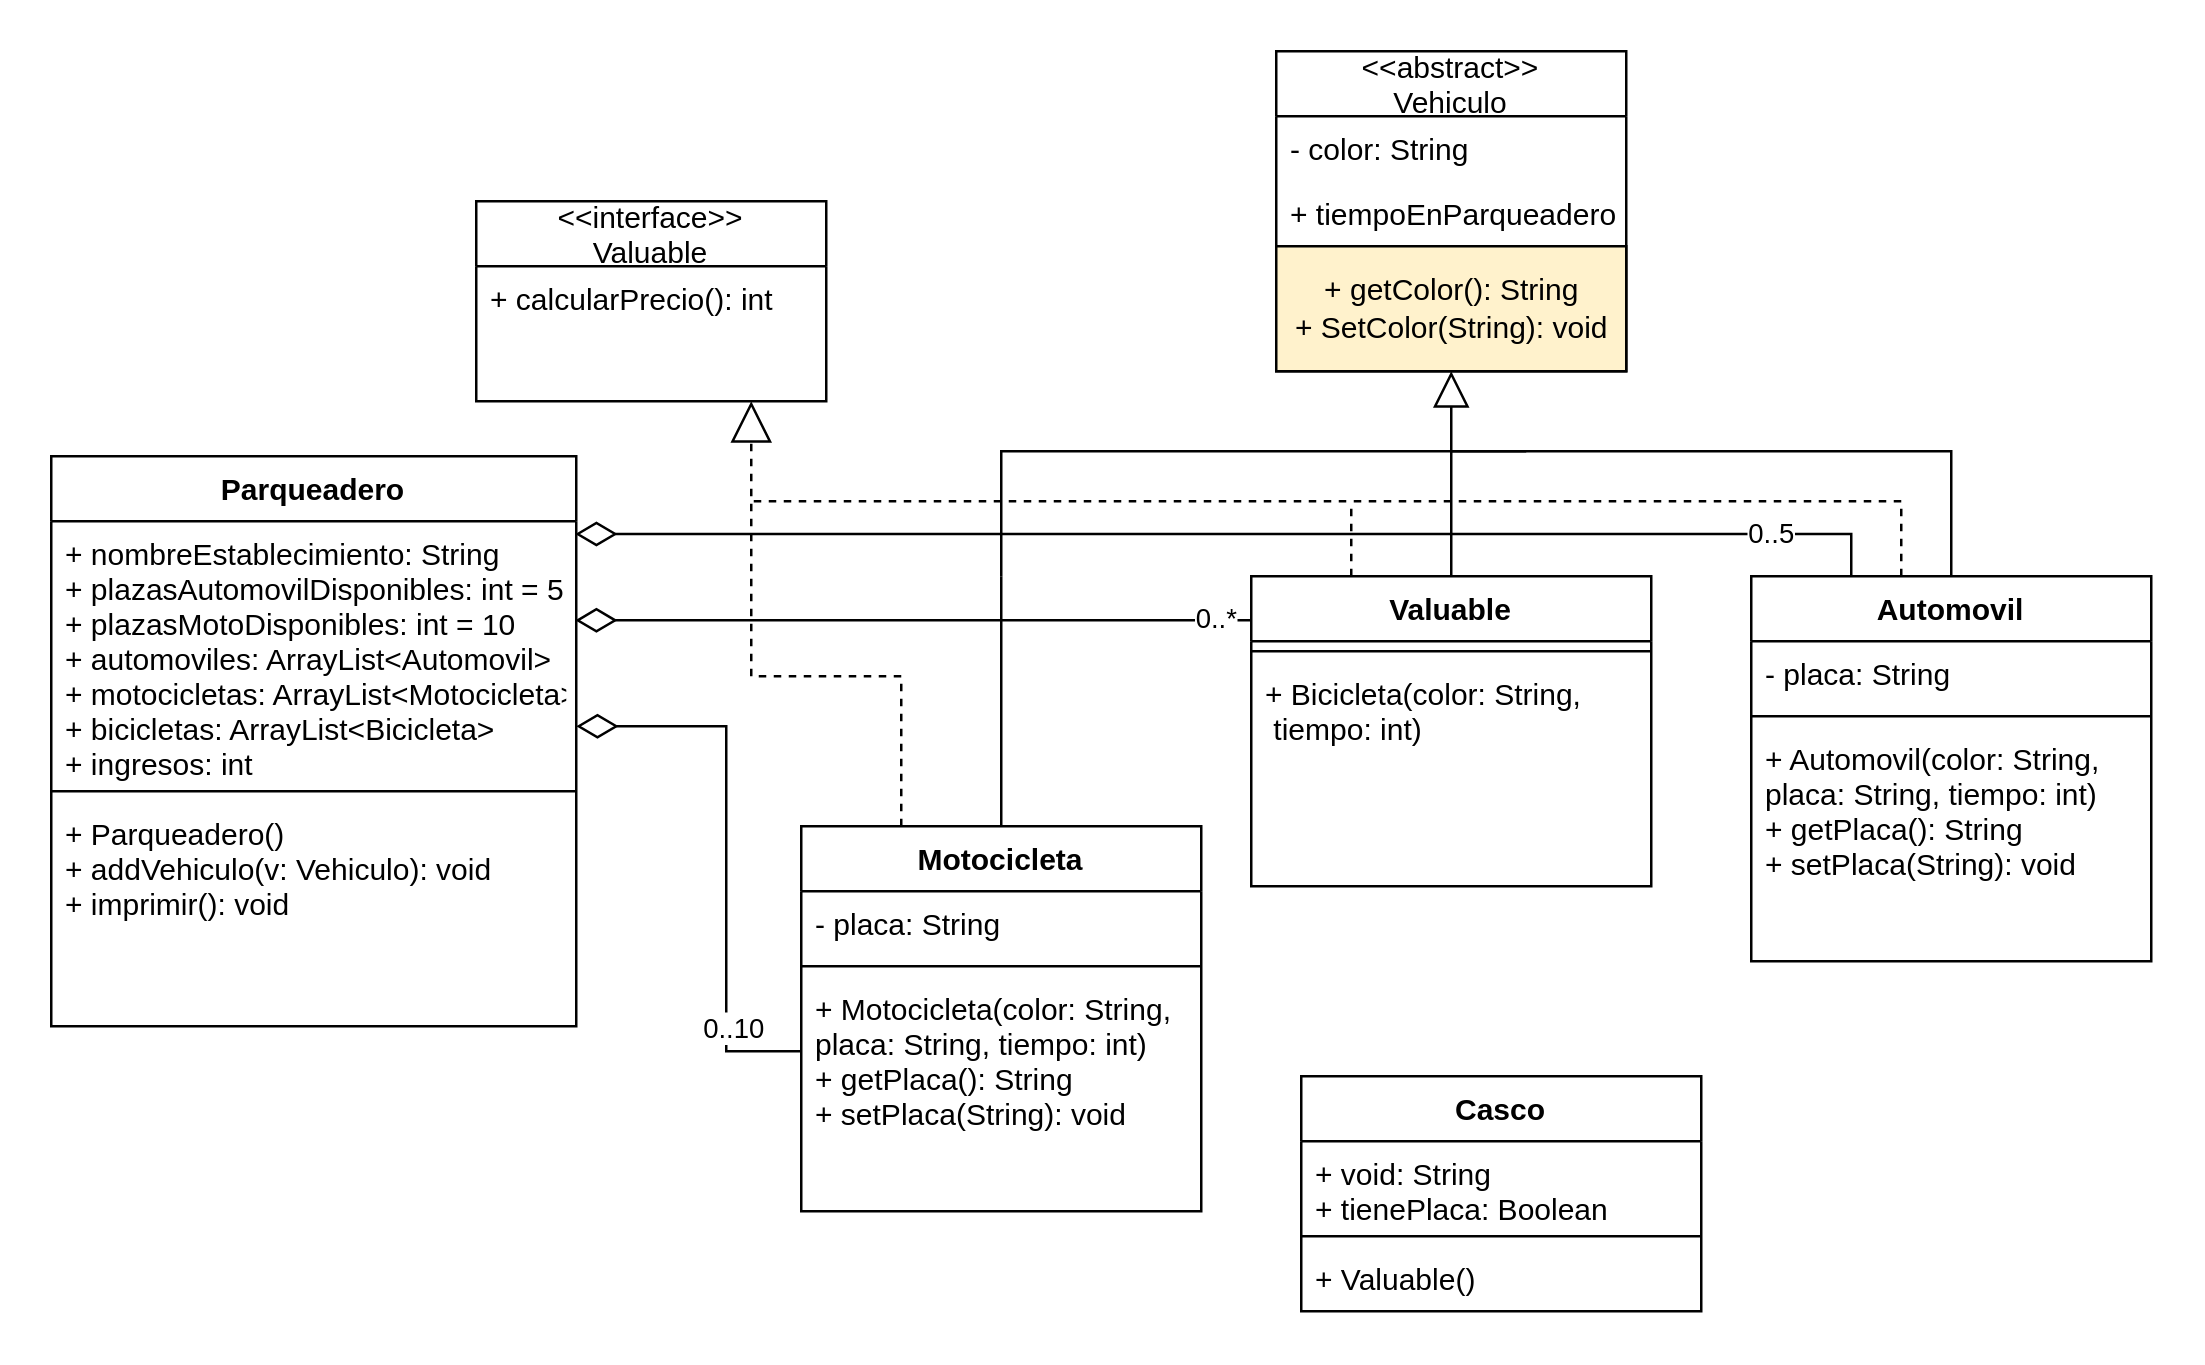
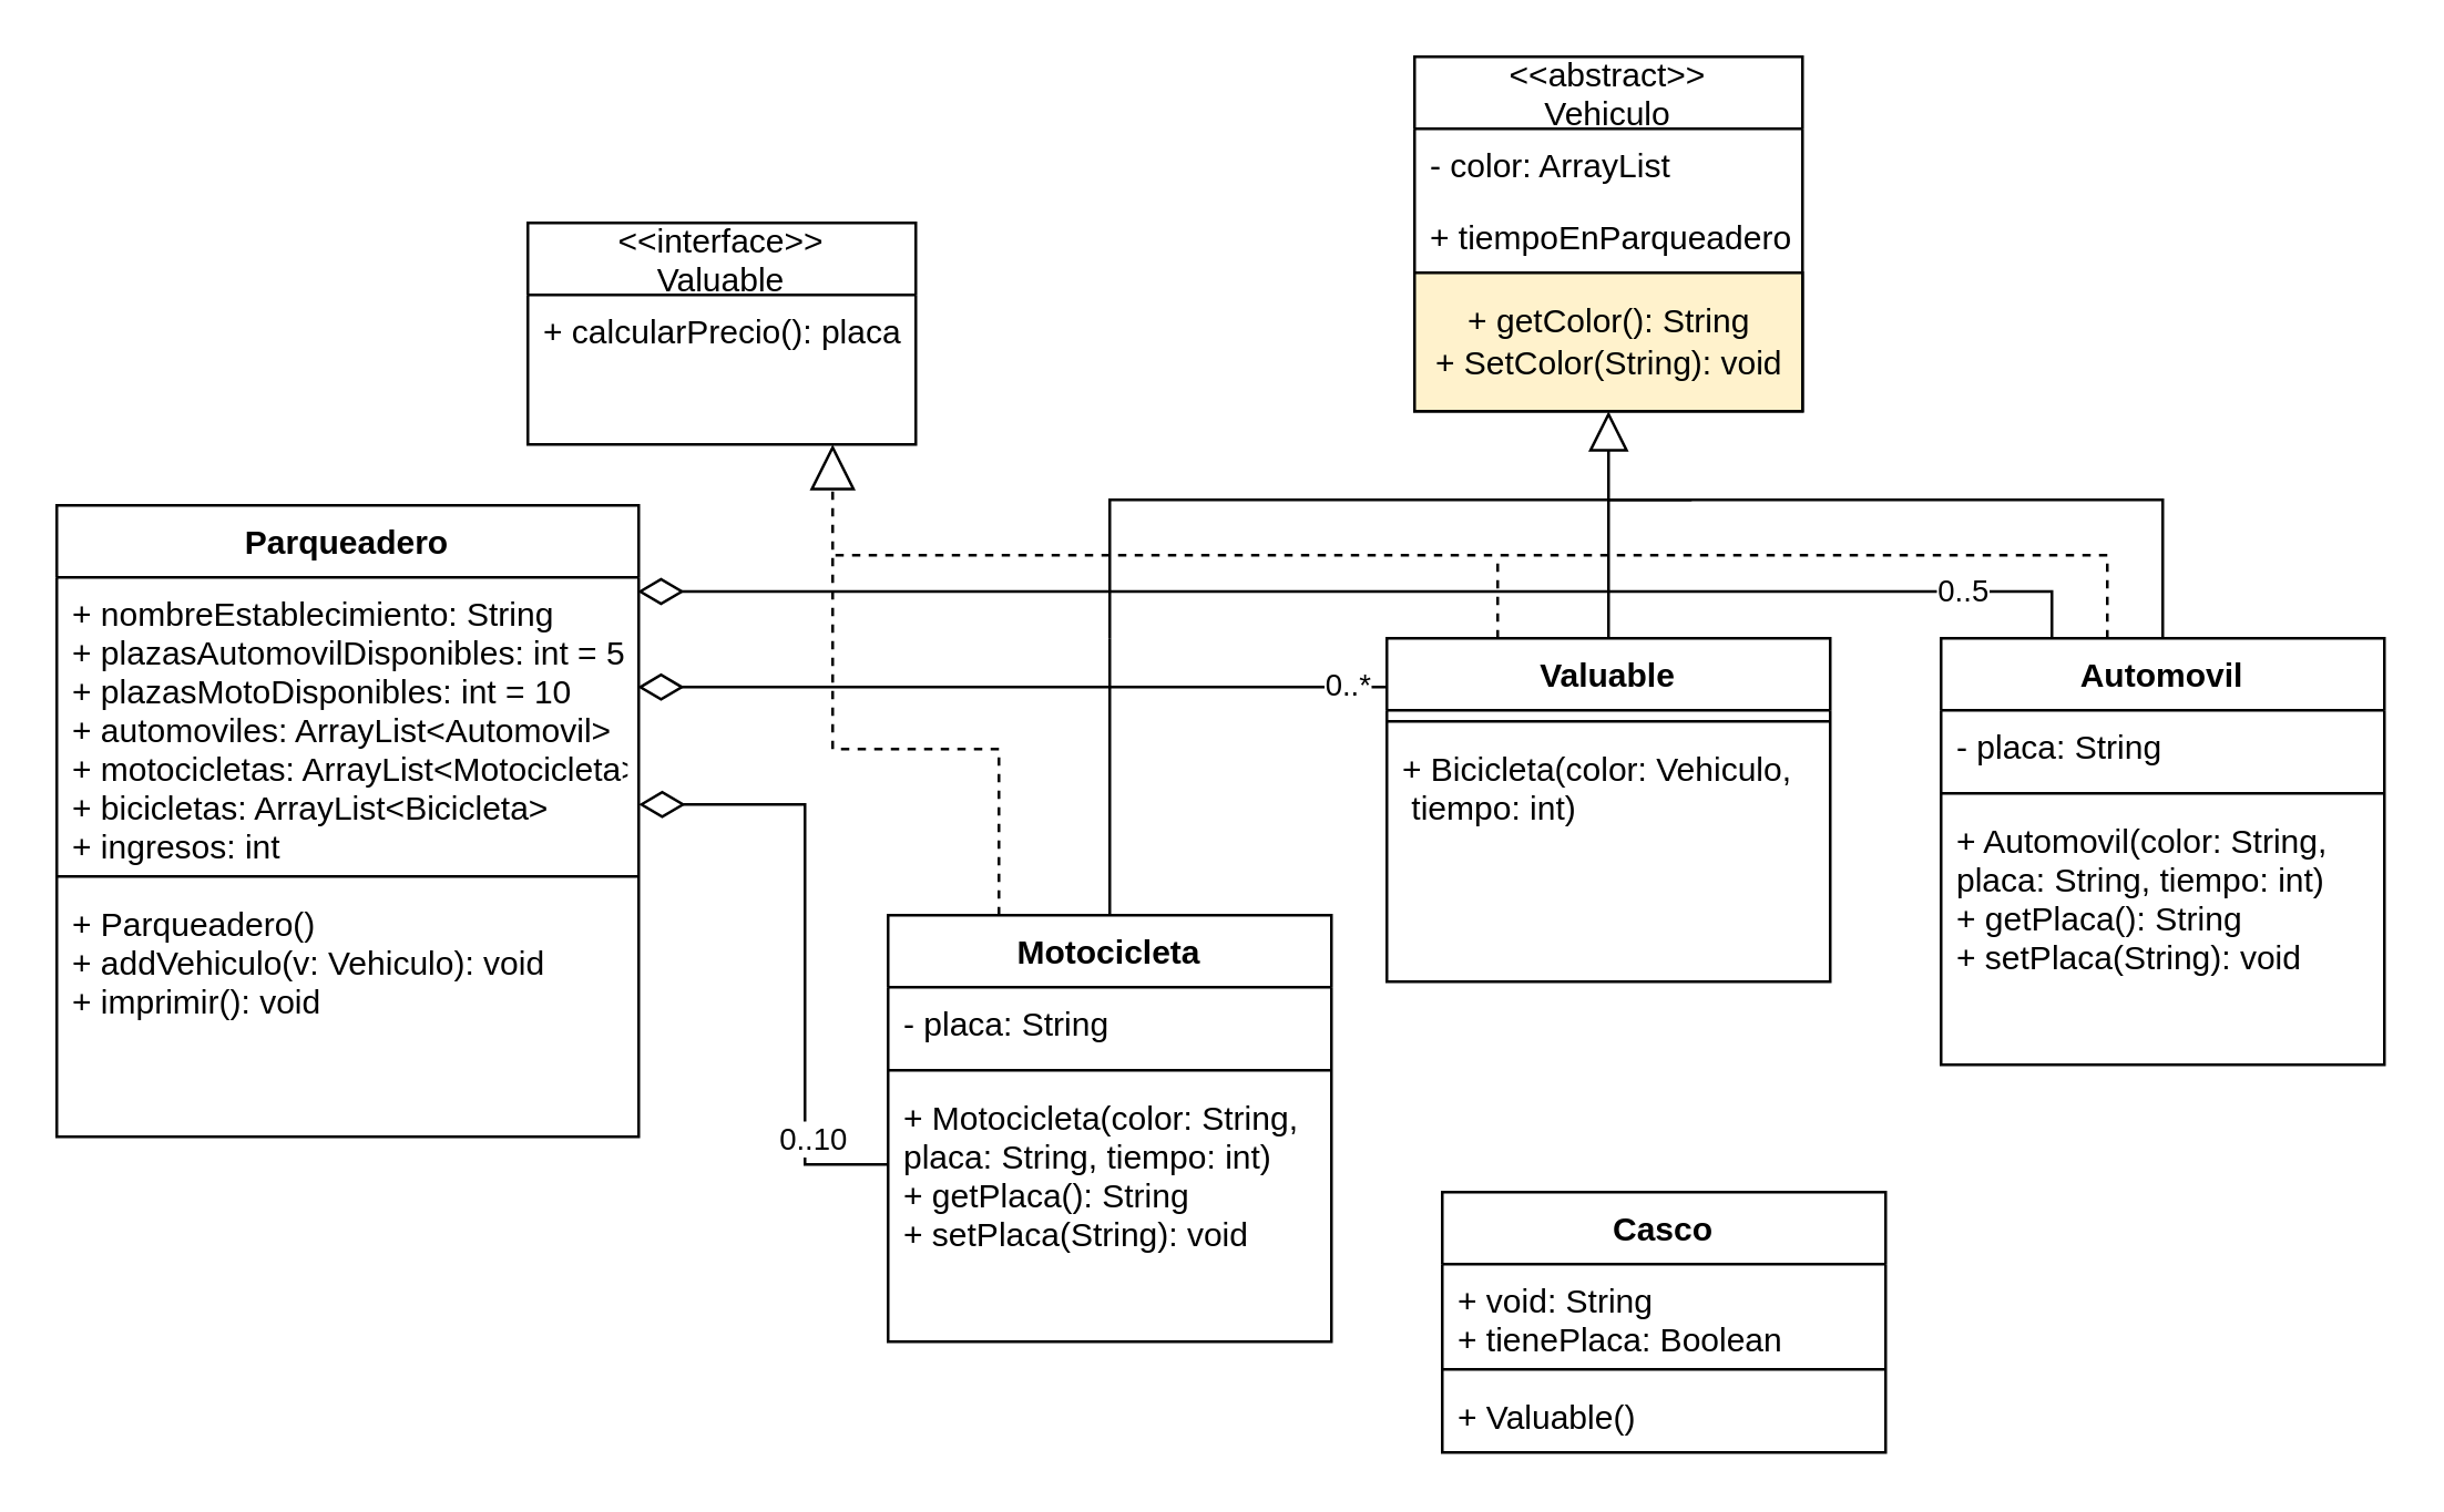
- <mxCell id="3" value="- color: String" style="text;strokeColor=none;fillColor=none;align=left;verticalAlign=top;spacingLeft=4;spacingRight=4;overflow=hidden;rotatable=0;points=[[0,0.5],[1,0.5]];portConstraint=eastwest;" parent="2" vertex="1"><mxGeometry y="26" width="140" height="26" as="geometry" /></mxCell>
+ <mxCell id="3" value="- color: ArrayList" style="text;strokeColor=none;fillColor=none;align=left;verticalAlign=top;spacingLeft=4;spacingRight=4;overflow=hidden;rotatable=0;points=[[0,0.5],[1,0.5]];portConstraint=eastwest;" parent="2" vertex="1"><mxGeometry y="26" width="140" height="26" as="geometry" /></mxCell>
- <mxCell id="7" value="+ calcularPrecio(): int" style="text;strokeColor=none;fillColor=none;align=left;verticalAlign=top;spacingLeft=4;spacingRight=4;overflow=hidden;rotatable=0;points=[[0,0.5],[1,0.5]];portConstraint=eastwest;" parent="6" vertex="1"><mxGeometry y="26" width="140" height="54" as="geometry" /></mxCell>
+ <mxCell id="7" value="+ calcularPrecio(): placa" style="text;strokeColor=none;fillColor=none;align=left;verticalAlign=top;spacingLeft=4;spacingRight=4;overflow=hidden;rotatable=0;points=[[0,0.5],[1,0.5]];portConstraint=eastwest;" parent="6" vertex="1"><mxGeometry y="26" width="140" height="54" as="geometry" /></mxCell>
- <mxCell id="15" value="+ Bicicleta(color: String, &#10; tiempo: int)" style="text;strokeColor=none;fillColor=none;align=left;verticalAlign=top;spacingLeft=4;spacingRight=4;overflow=hidden;rotatable=0;points=[[0,0.5],[1,0.5]];portConstraint=eastwest;" parent="13" vertex="1"><mxGeometry y="34" width="160" height="90" as="geometry" /></mxCell>
+ <mxCell id="15" value="+ Bicicleta(color: Vehiculo, &#10; tiempo: int)" style="text;strokeColor=none;fillColor=none;align=left;verticalAlign=top;spacingLeft=4;spacingRight=4;overflow=hidden;rotatable=0;points=[[0,0.5],[1,0.5]];portConstraint=eastwest;" parent="13" vertex="1"><mxGeometry y="34" width="160" height="90" as="geometry" /></mxCell>
